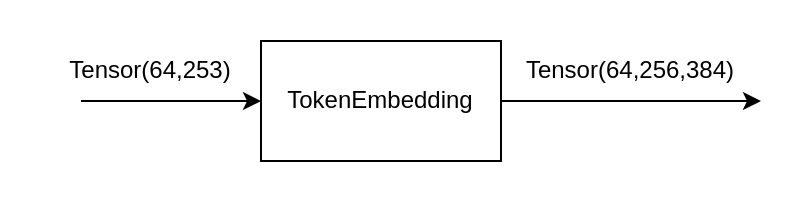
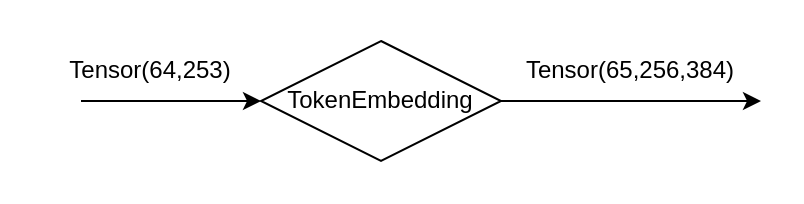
- <mxCell id="5" value="Tensor(64,256,384)" style="text;strokeColor=none;align=center;fillColor=none;html=1;verticalAlign=middle;whiteSpace=wrap;rounded=0;" vertex="1" parent="1"><mxGeometry x="260" y="20" width="110" height="30" as="geometry" /></mxCell>
+ <mxCell id="5" value="Tensor(65,256,384)" style="text;strokeColor=none;align=center;fillColor=none;html=1;verticalAlign=middle;whiteSpace=wrap;rounded=0;" vertex="1" parent="1"><mxGeometry x="260" y="20" width="110" height="30" as="geometry" /></mxCell>
- <mxCell id="2" value="TokenEmbedding" style="rounded=0;whiteSpace=wrap;html=1;" vertex="1" parent="1"><mxGeometry x="130" y="20" width="120" height="60" as="geometry" /></mxCell>
+ <mxCell id="2" value="TokenEmbedding" style="rhombus;whiteSpace=wrap;html=1;" vertex="1" parent="1"><mxGeometry x="130" y="20" width="120" height="60" as="geometry" /></mxCell>
